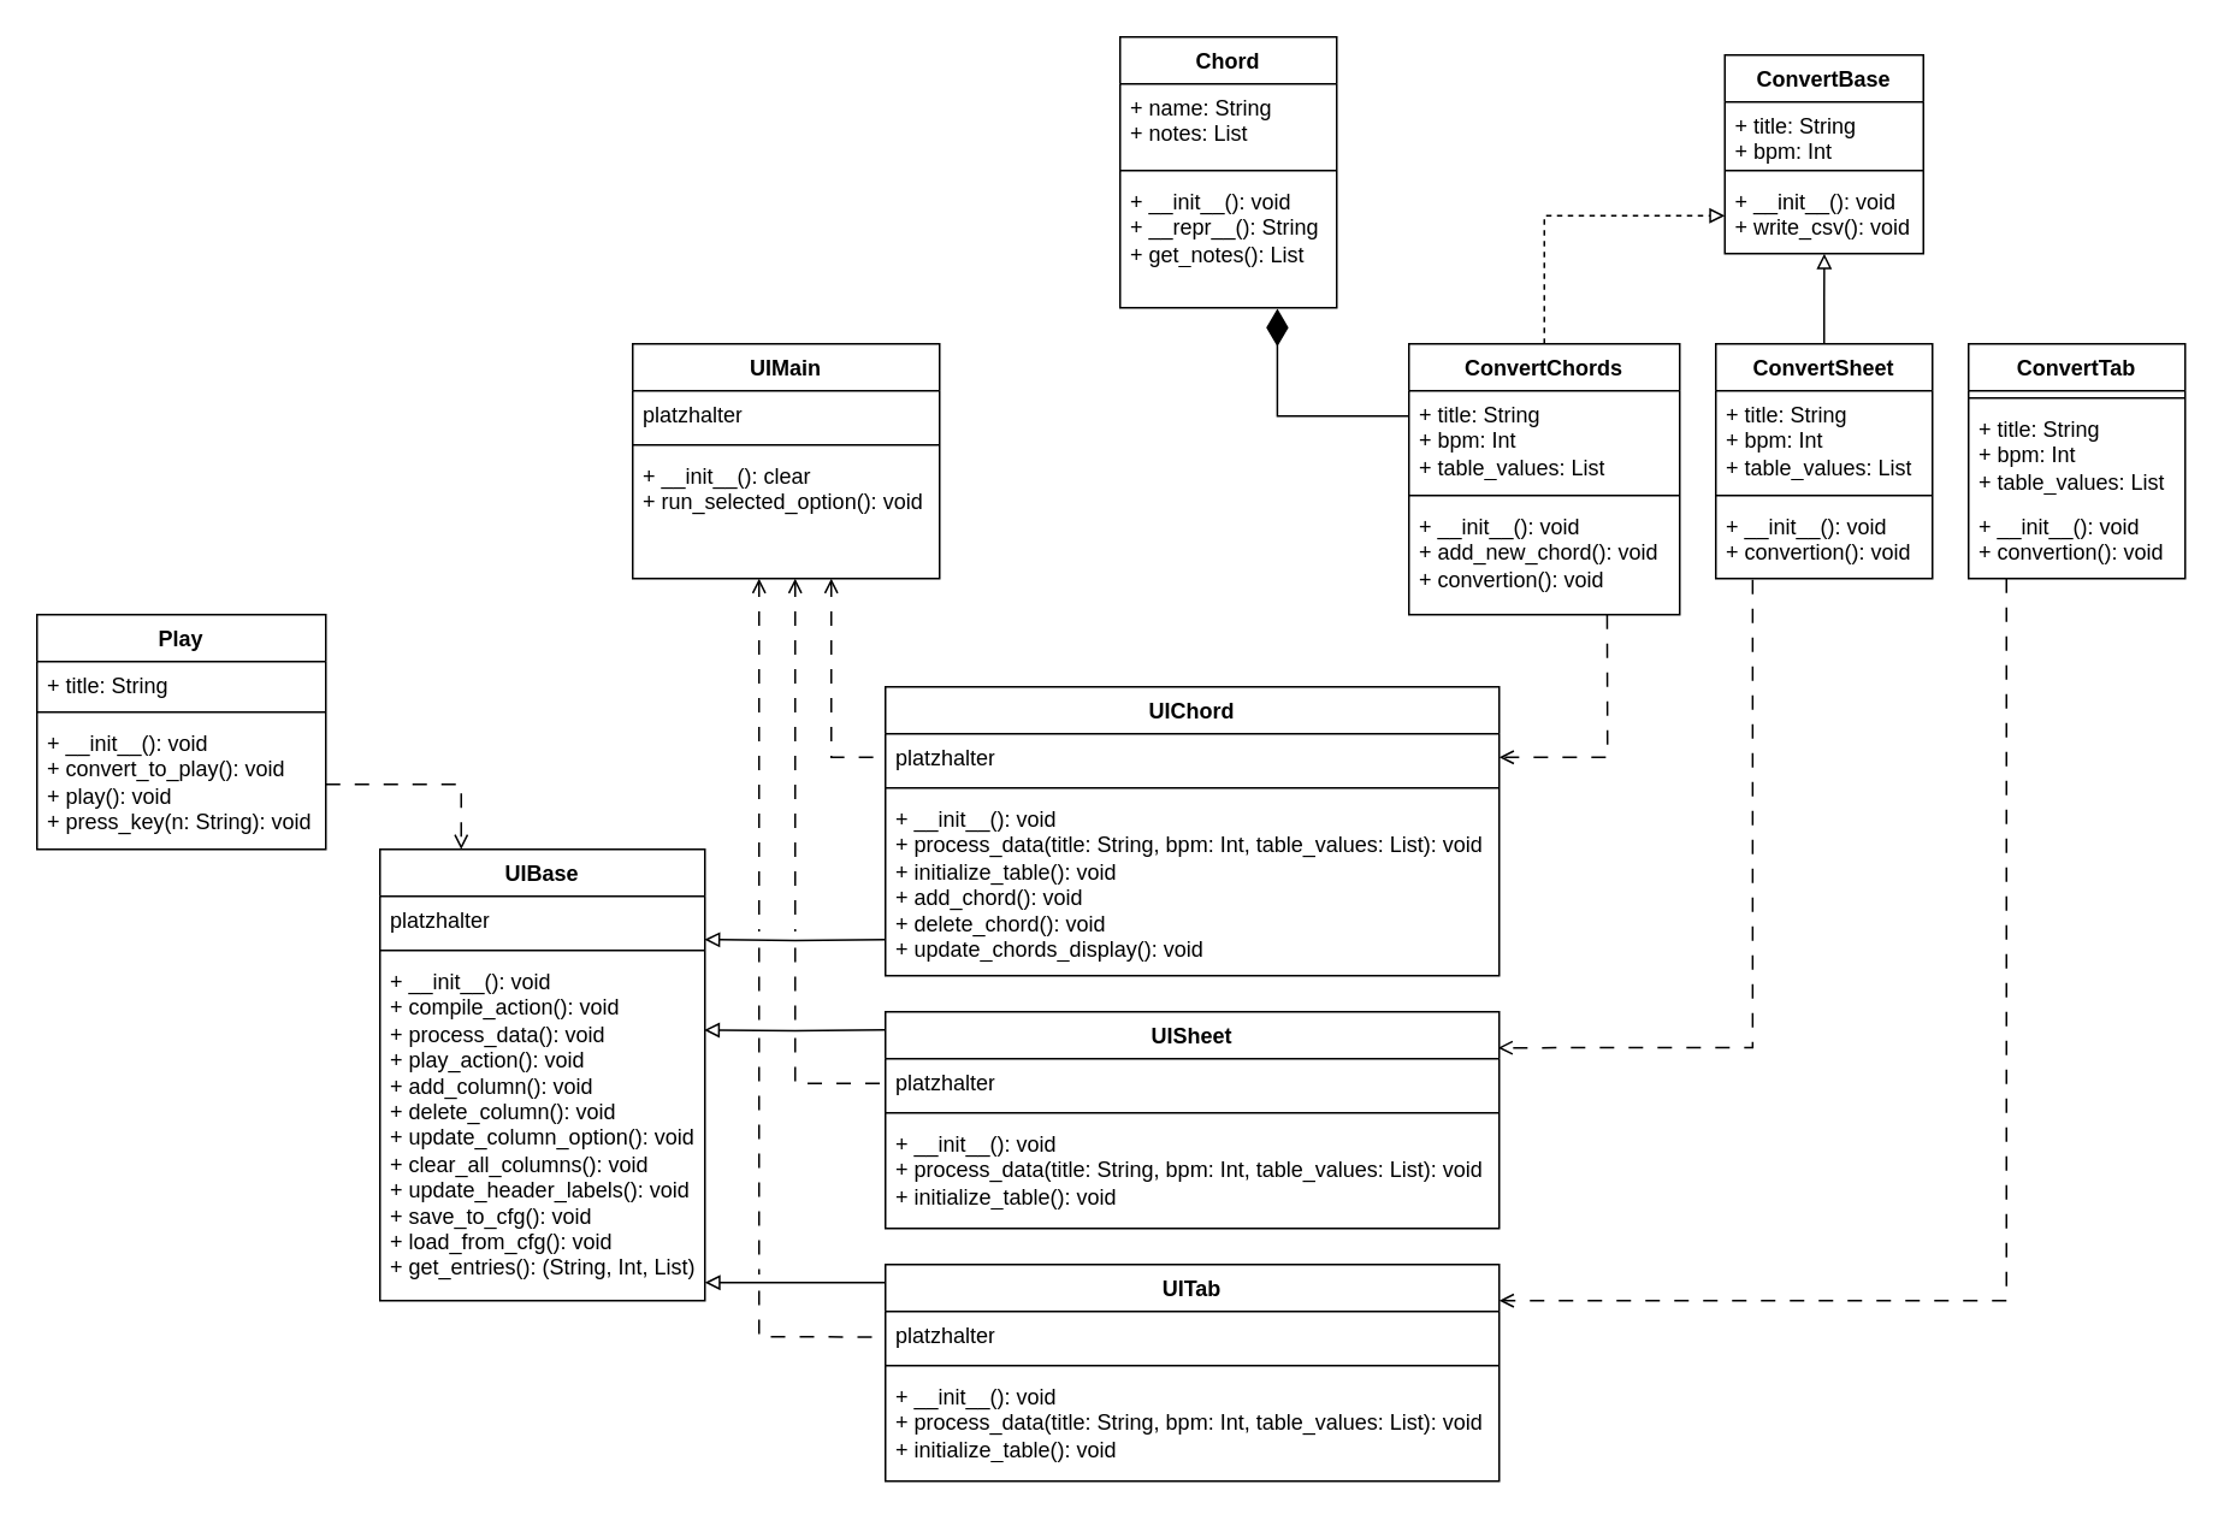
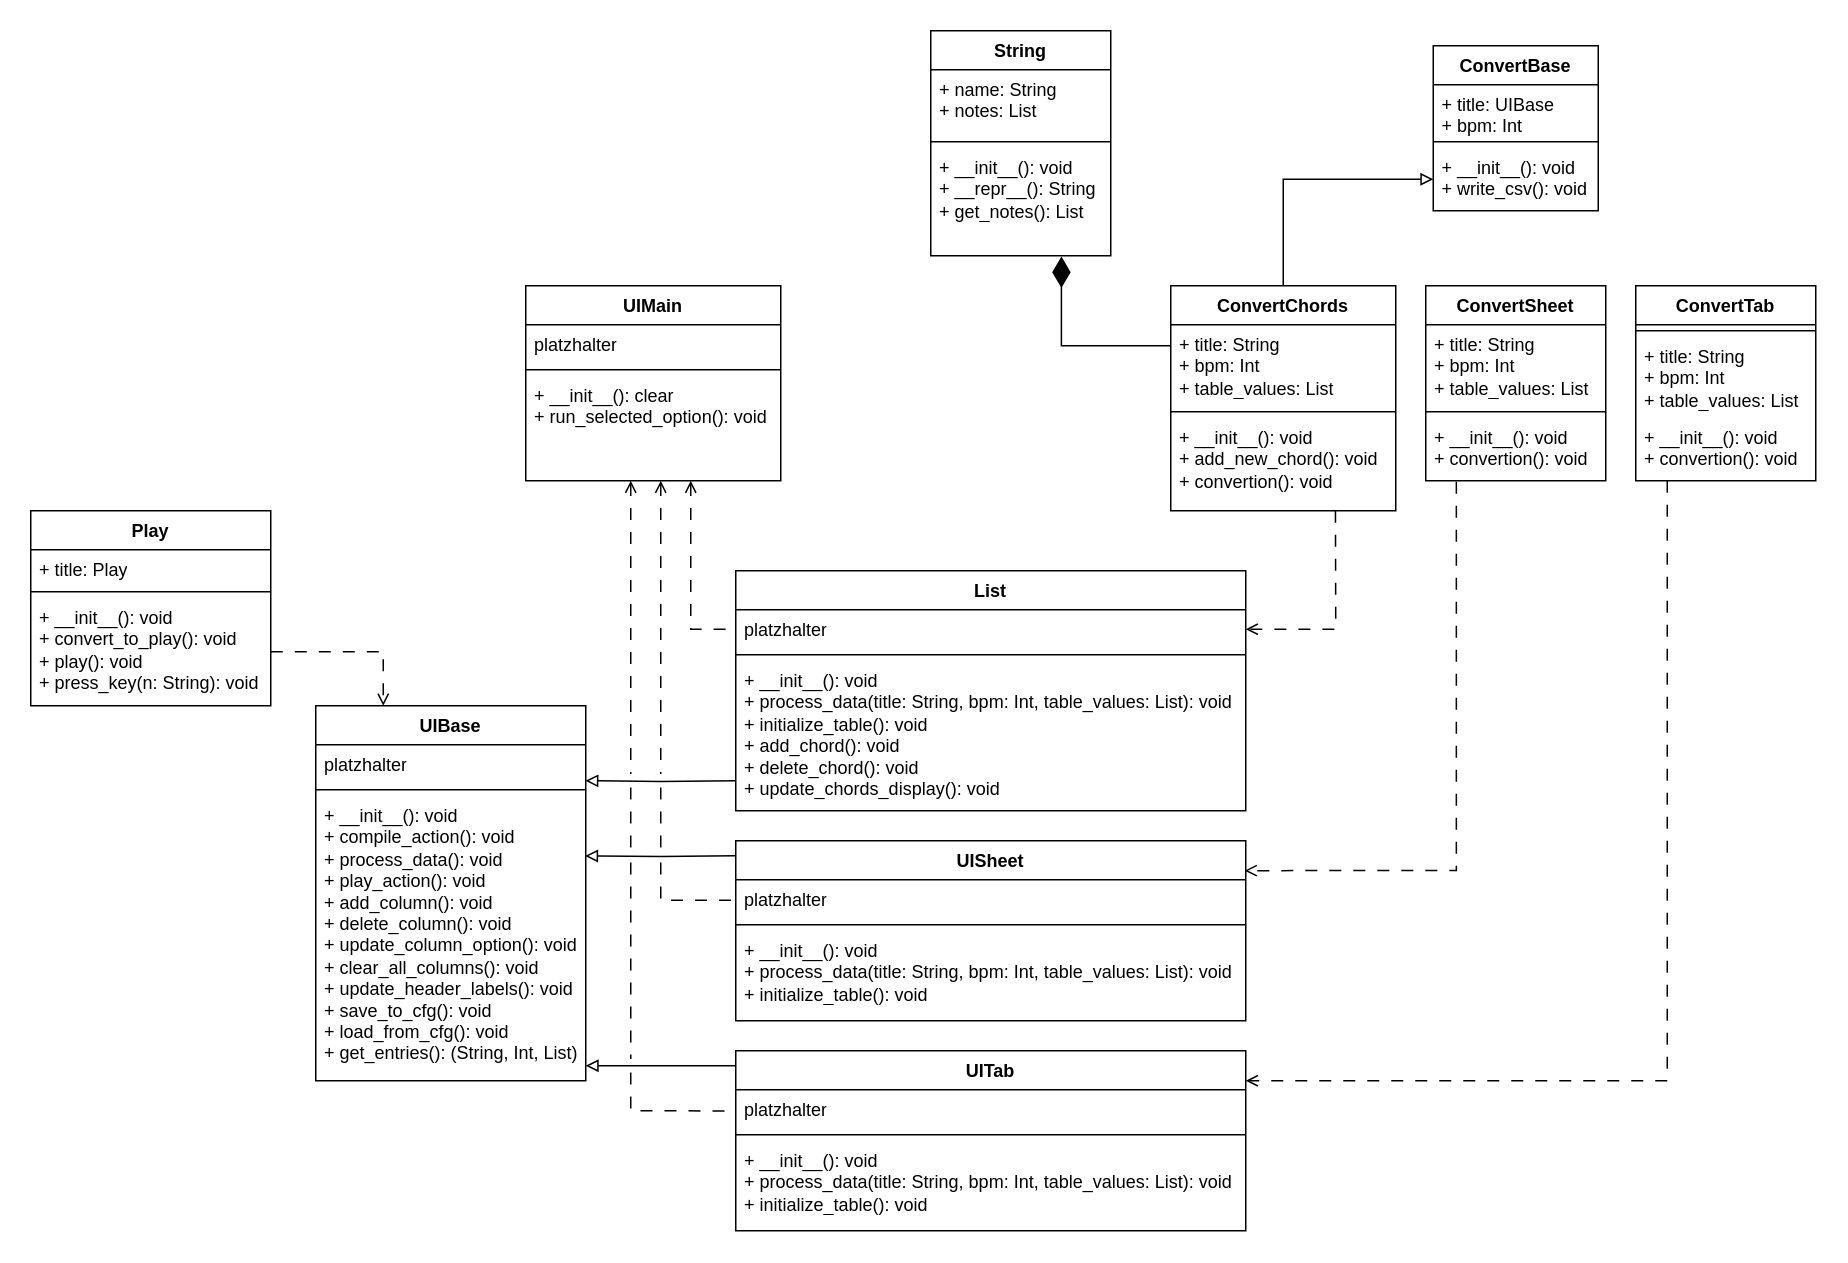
- <mxCell id="43" value="Chord" style="swimlane;fontStyle=1;align=center;verticalAlign=top;childLayout=stackLayout;horizontal=1;startSize=26;horizontalStack=0;resizeParent=1;resizeParentMax=0;resizeLast=0;collapsible=1;marginBottom=0;whiteSpace=wrap;html=1;" vertex="1" parent="1"><mxGeometry x="620" y="20" width="120" height="150" as="geometry"><mxRectangle x="430" y="190" width="120" height="30" as="alternateBounds" /></mxGeometry></mxCell>
+ <mxCell id="43" value="String" style="swimlane;fontStyle=1;align=center;verticalAlign=top;childLayout=stackLayout;horizontal=1;startSize=26;horizontalStack=0;resizeParent=1;resizeParentMax=0;resizeLast=0;collapsible=1;marginBottom=0;whiteSpace=wrap;html=1;" vertex="1" parent="1"><mxGeometry x="620" y="20" width="120" height="150" as="geometry"><mxRectangle x="430" y="190" width="120" height="30" as="alternateBounds" /></mxGeometry></mxCell>
- <mxCell id="23" value="+ title: String&lt;div&gt;+ bpm: Int&lt;/div&gt;" style="text;strokeColor=none;fillColor=none;align=left;verticalAlign=top;spacingLeft=4;spacingRight=4;overflow=hidden;rotatable=0;points=[[0,0.5],[1,0.5]];portConstraint=eastwest;whiteSpace=wrap;html=1;" vertex="1" parent="22"><mxGeometry y="26" width="110" height="34" as="geometry" /></mxCell>
+ <mxCell id="23" value="+ title: UIBase&lt;div&gt;+ bpm: Int&lt;/div&gt;" style="text;strokeColor=none;fillColor=none;align=left;verticalAlign=top;spacingLeft=4;spacingRight=4;overflow=hidden;rotatable=0;points=[[0,0.5],[1,0.5]];portConstraint=eastwest;whiteSpace=wrap;html=1;" vertex="1" parent="22"><mxGeometry y="26" width="110" height="34" as="geometry" /></mxCell>
- <mxCell id="26" style="edgeStyle=orthogonalEdgeStyle;rounded=0;orthogonalLoop=1;jettySize=auto;html=1;exitX=0.5;exitY=0;exitDx=0;exitDy=0;endArrow=block;endFill=0;dashed=1;" edge="1" parent="1" source="27" target="25"><mxGeometry relative="1" as="geometry" /></mxCell>
+ <mxCell id="26" style="edgeStyle=orthogonalEdgeStyle;rounded=0;orthogonalLoop=1;jettySize=auto;html=1;exitX=0.5;exitY=0;exitDx=0;exitDy=0;endArrow=block;endFill=0;" edge="1" parent="1" source="27" target="25"><mxGeometry relative="1" as="geometry" /></mxCell>
- <mxCell id="47" style="edgeStyle=orthogonalEdgeStyle;rounded=0;orthogonalLoop=1;jettySize=auto;html=1;exitX=0.5;exitY=0;exitDx=0;exitDy=0;entryX=0.501;entryY=1.001;entryDx=0;entryDy=0;entryPerimeter=0;endArrow=block;endFill=0;" edge="1" parent="1" source="31" target="25"><mxGeometry relative="1" as="geometry" /></mxCell>
- <mxCell id="40" value="+ title: String" style="text;strokeColor=none;fillColor=none;align=left;verticalAlign=top;spacingLeft=4;spacingRight=4;overflow=hidden;rotatable=0;points=[[0,0.5],[1,0.5]];portConstraint=eastwest;whiteSpace=wrap;html=1;" vertex="1" parent="39"><mxGeometry y="26" width="160" height="24" as="geometry" /></mxCell>
+ <mxCell id="40" value="+ title: Play" style="text;strokeColor=none;fillColor=none;align=left;verticalAlign=top;spacingLeft=4;spacingRight=4;overflow=hidden;rotatable=0;points=[[0,0.5],[1,0.5]];portConstraint=eastwest;whiteSpace=wrap;html=1;" vertex="1" parent="39"><mxGeometry y="26" width="160" height="24" as="geometry" /></mxCell>
- <mxCell id="10" value="UIChord" style="swimlane;fontStyle=1;align=center;verticalAlign=top;childLayout=stackLayout;horizontal=1;startSize=26;horizontalStack=0;resizeParent=1;resizeParentMax=0;resizeLast=0;collapsible=1;marginBottom=0;whiteSpace=wrap;html=1;" vertex="1" parent="1"><mxGeometry x="490" y="380" width="340" height="160" as="geometry"><mxRectangle x="430" y="190" width="120" height="30" as="alternateBounds" /></mxGeometry></mxCell>
+ <mxCell id="10" value="List" style="swimlane;fontStyle=1;align=center;verticalAlign=top;childLayout=stackLayout;horizontal=1;startSize=26;horizontalStack=0;resizeParent=1;resizeParentMax=0;resizeLast=0;collapsible=1;marginBottom=0;whiteSpace=wrap;html=1;" vertex="1" parent="1"><mxGeometry x="490" y="380" width="340" height="160" as="geometry"><mxRectangle x="430" y="190" width="120" height="30" as="alternateBounds" /></mxGeometry></mxCell>
